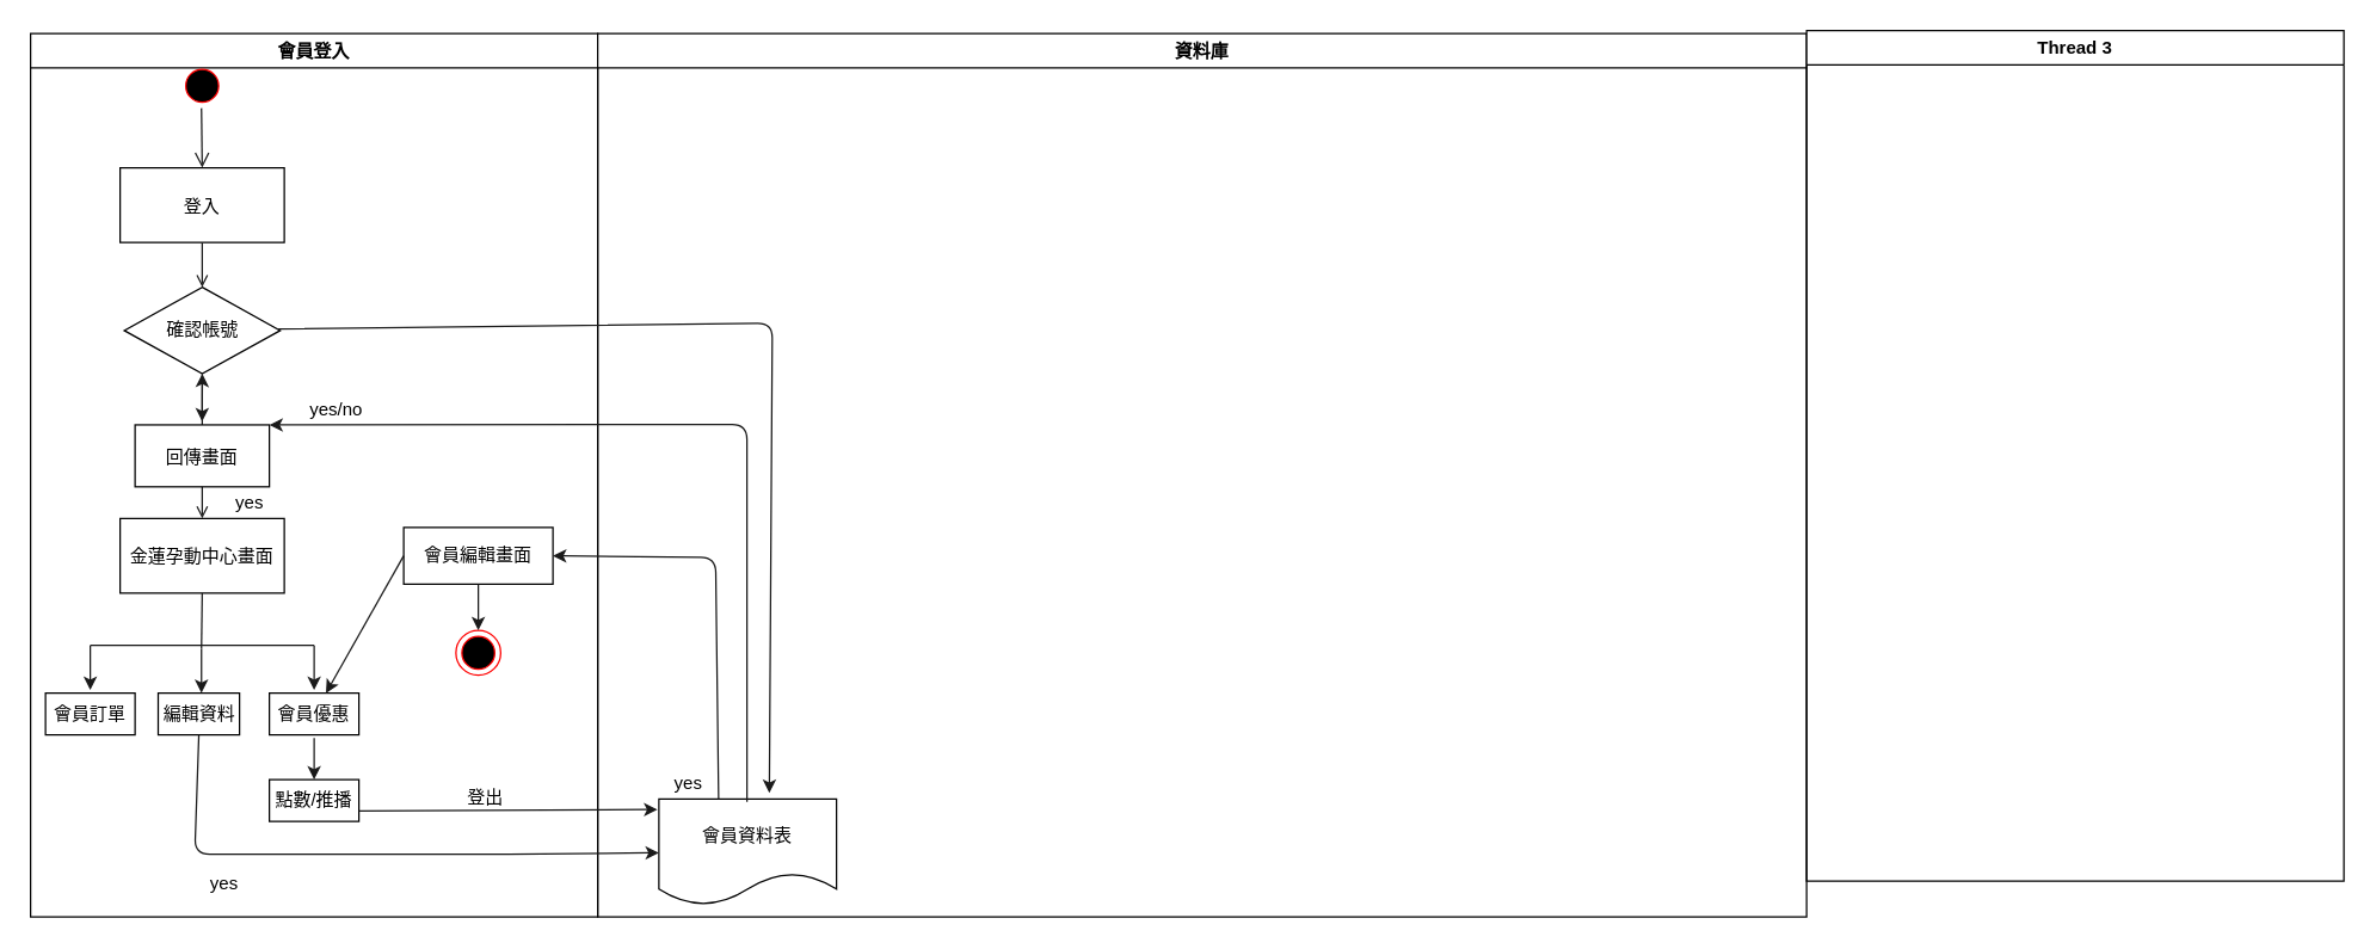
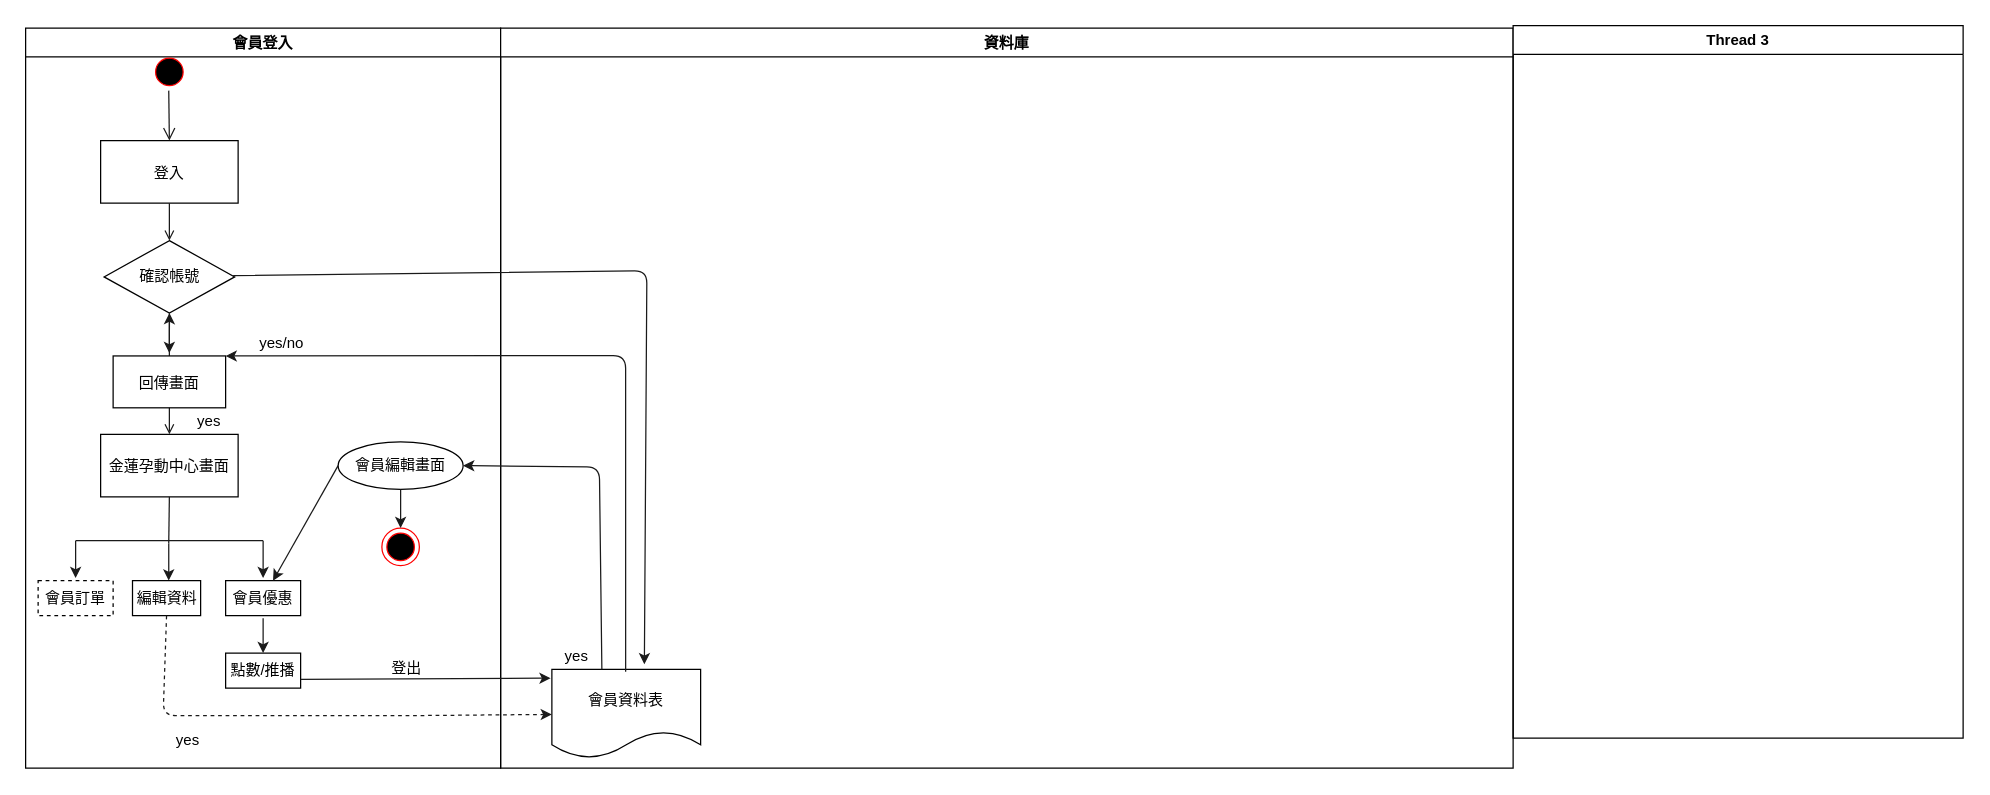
- <mxCell id="20" value="會員編輯畫面" style="rounded=0;whiteSpace=wrap;html=1;" vertex="1" parent="2"><mxGeometry x="250" y="331" width="100" height="38" as="geometry" /></mxCell>
+ <mxCell id="20" value="會員編輯畫面" style="ellipse;whiteSpace=wrap;html=1;" vertex="1" parent="2"><mxGeometry x="250" y="331" width="100" height="38" as="geometry" /></mxCell>
- <mxCell id="17" value="會員訂單" style="rounded=0;whiteSpace=wrap;html=1;" vertex="1" parent="2"><mxGeometry x="10" y="442" width="60" height="28" as="geometry" /></mxCell>
+ <mxCell id="17" value="會員訂單" style="rounded=0;whiteSpace=wrap;html=1;dashed=1;" vertex="1" parent="2"><mxGeometry x="10" y="442" width="60" height="28" as="geometry" /></mxCell>
- <mxCell id="30" value="" style="endArrow=classic;html=1;strokeColor=#1A1A1A;exitX=0.5;exitY=1;exitDx=0;exitDy=0;" edge="1" parent="1" source="16" target="27"><mxGeometry width="50" height="50" relative="1" as="geometry"><mxPoint x="120" y="572" as="sourcePoint" /><mxPoint x="410" y="567" as="targetPoint" /><Array as="points"><mxPoint x="130" y="572" /><mxPoint x="330" y="572" /></Array></mxGeometry></mxCell>
+ <mxCell id="30" value="" style="endArrow=classic;html=1;strokeColor=#1A1A1A;exitX=0.5;exitY=1;exitDx=0;exitDy=0;dashed=1;" edge="1" parent="1" source="16" target="27"><mxGeometry width="50" height="50" relative="1" as="geometry"><mxPoint x="120" y="572" as="sourcePoint" /><mxPoint x="410" y="567" as="targetPoint" /><Array as="points"><mxPoint x="130" y="572" /><mxPoint x="330" y="572" /></Array></mxGeometry></mxCell>
